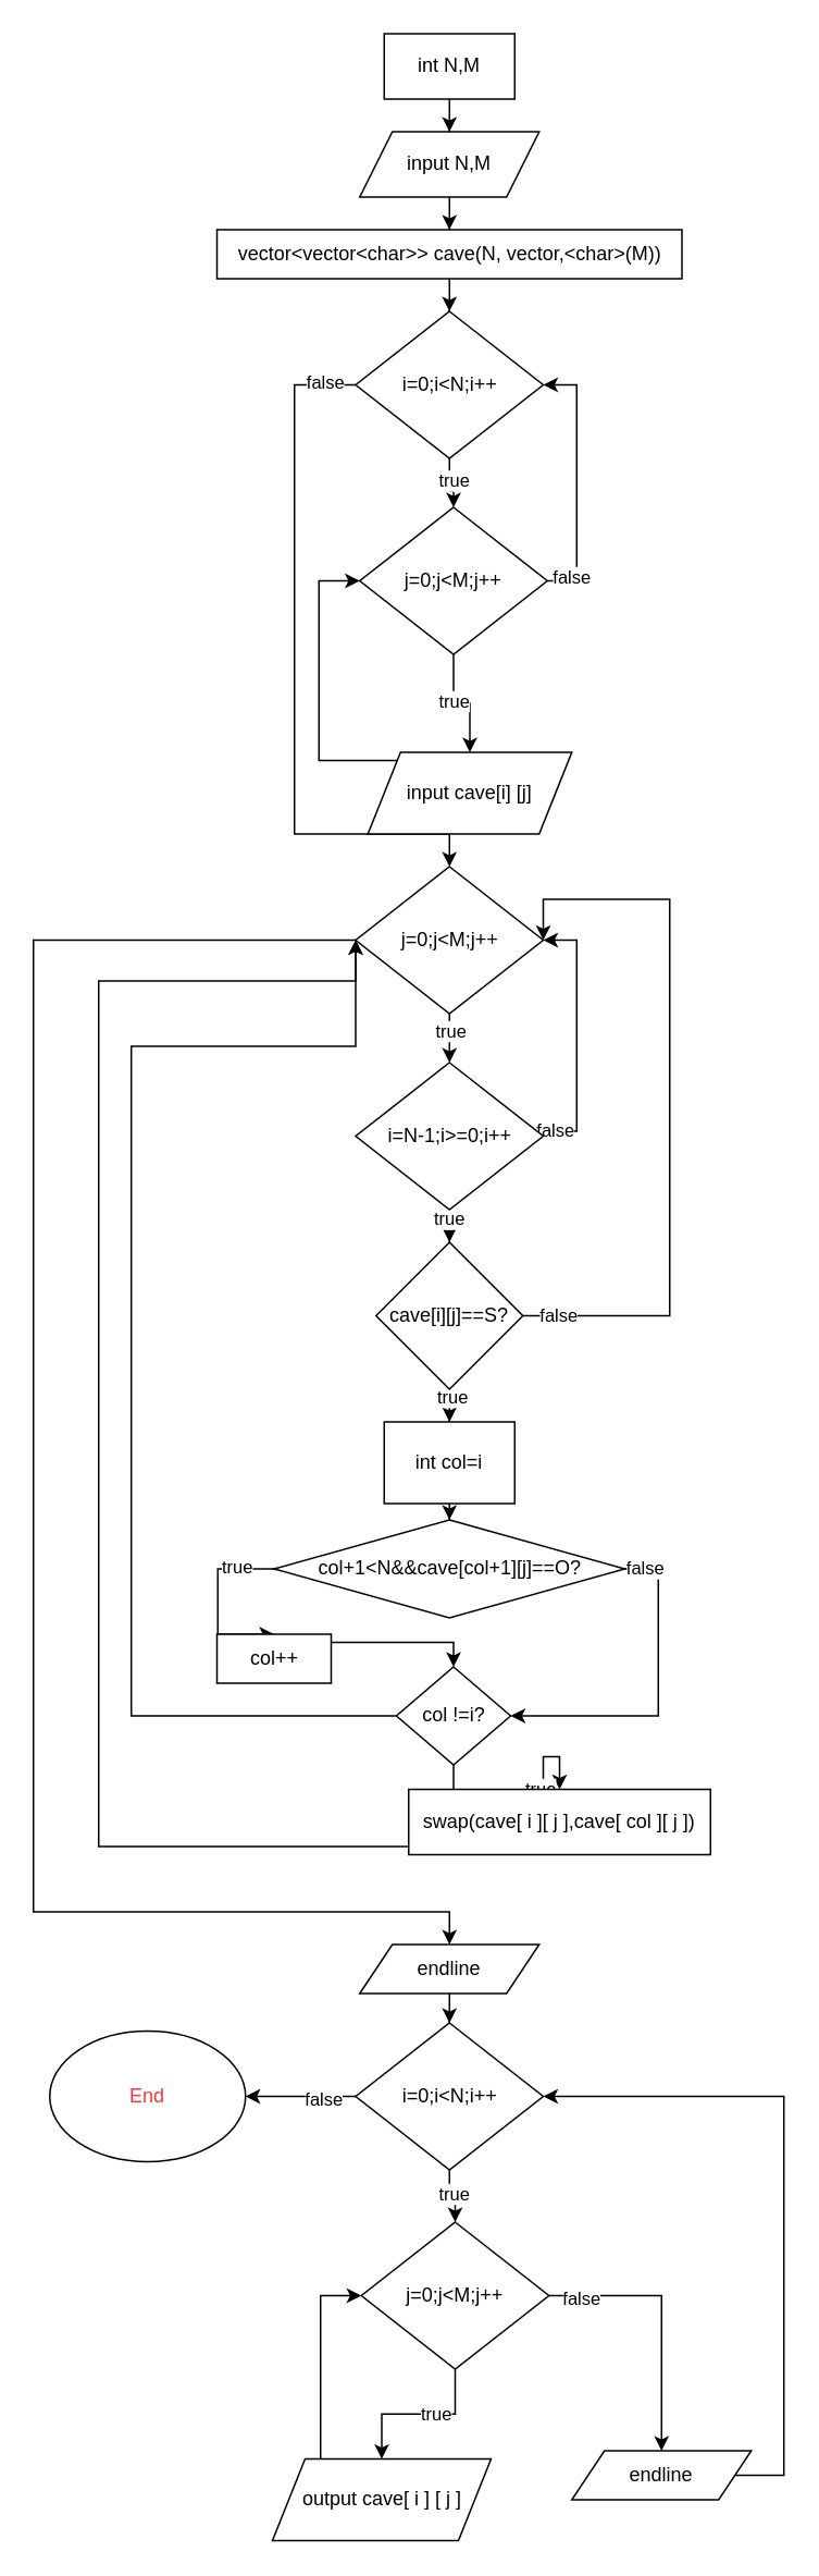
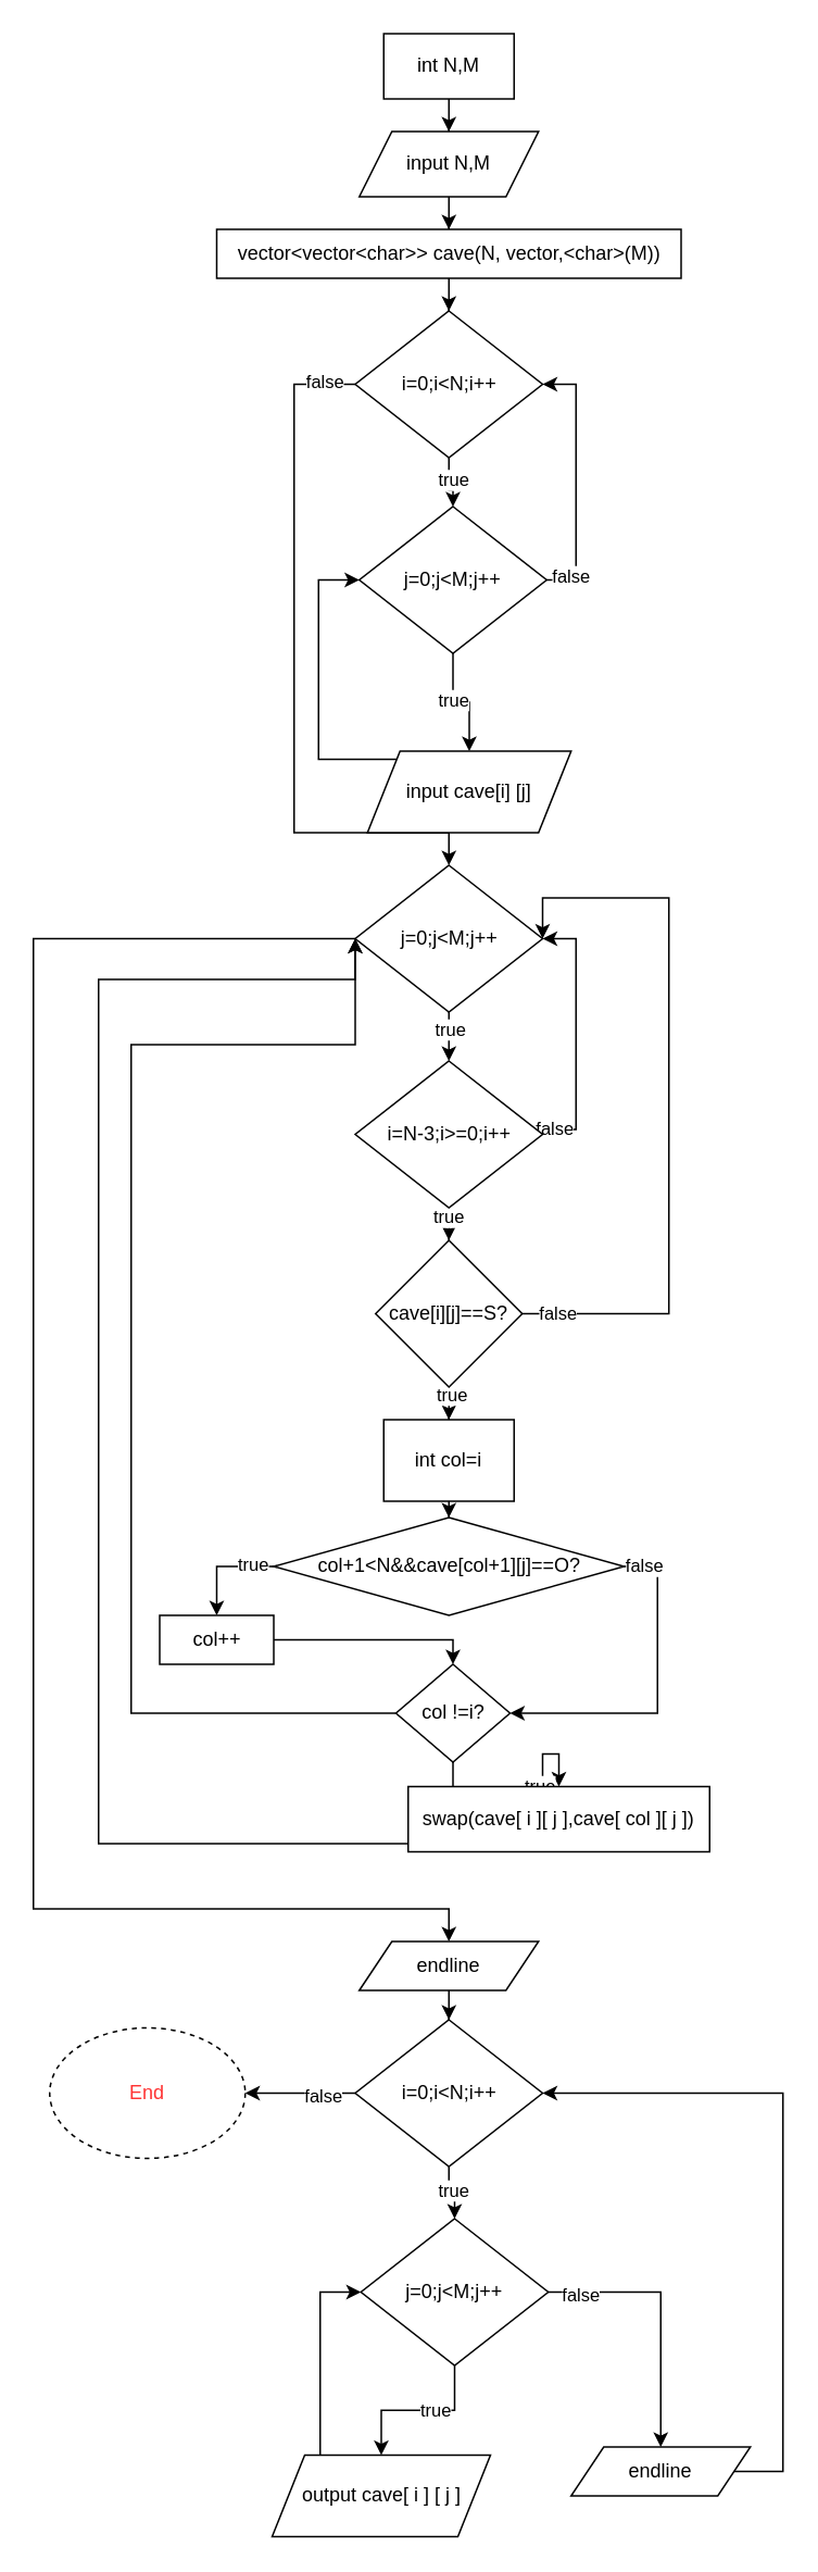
- <mxCell id="28" value="i=N-1;i&amp;gt;=0;i++" style="rhombus;whiteSpace=wrap;html=1;" vertex="1" parent="1"><mxGeometry x="217.5" y="650" width="115" height="90" as="geometry" /></mxCell>
+ <mxCell id="28" value="i=N-3;i&amp;gt;=0;i++" style="rhombus;whiteSpace=wrap;html=1;" vertex="1" parent="1"><mxGeometry x="217.5" y="650" width="115" height="90" as="geometry" /></mxCell>
- <mxCell id="42" value="col++" style="rounded=0;whiteSpace=wrap;html=1;" vertex="1" parent="1"><mxGeometry x="132.5" y="1000" width="70" height="30" as="geometry" /></mxCell>
+ <mxCell id="42" value="col++" style="rounded=0;whiteSpace=wrap;html=1;" vertex="1" parent="1"><mxGeometry x="97.5" y="990" width="70" height="30" as="geometry" /></mxCell>
- <mxCell id="65" value="&lt;font color=&quot;#ff3333&quot;&gt;End&lt;/font&gt;" style="ellipse;whiteSpace=wrap;html=1;" vertex="1" parent="1"><mxGeometry x="30" y="1243" width="120" height="80" as="geometry" /></mxCell>
+ <mxCell id="65" value="&lt;font color=&quot;#ff3333&quot;&gt;End&lt;/font&gt;" style="ellipse;whiteSpace=wrap;html=1;dashed=1;" vertex="1" parent="1"><mxGeometry x="30" y="1243" width="120" height="80" as="geometry" /></mxCell>
